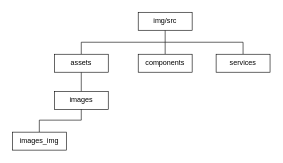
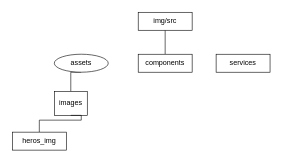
- <mxCell id="2" style="edgeStyle=orthogonalEdgeStyle;rounded=0;orthogonalLoop=1;jettySize=auto;html=1;exitX=0.5;exitY=1;exitDx=0;exitDy=0;entryX=0.5;entryY=0;entryDx=0;entryDy=0;endArrow=none;endFill=0;" edge="1" parent="1" source="4" target="6"><mxGeometry relative="1" as="geometry" /></mxCell>
- <mxCell id="3" style="edgeStyle=orthogonalEdgeStyle;rounded=0;orthogonalLoop=1;jettySize=auto;html=1;exitX=0.5;exitY=0;exitDx=0;exitDy=0;entryX=0.5;entryY=0;entryDx=0;entryDy=0;endArrow=none;endFill=0;" edge="1" parent="1" source="7" target="11"><mxGeometry relative="1" as="geometry" /></mxCell>
+ <mxCell id="3" style="edgeStyle=orthogonalEdgeStyle;rounded=0;orthogonalLoop=1;jettySize=auto;html=1;exitX=0.5;exitY=0;exitDx=0;exitDy=0;endArrow=none;endFill=0;" edge="1" parent="1" source="7" target="4"><mxGeometry relative="1" as="geometry" /></mxCell>
- <mxCell id="6" value="assets" style="rounded=0;whiteSpace=wrap;html=1;" vertex="1" parent="1"><mxGeometry x="90" y="90" width="90" height="30" as="geometry" /></mxCell>
+ <mxCell id="6" value="assets" style="ellipse;whiteSpace=wrap;html=1;" vertex="1" parent="1"><mxGeometry x="90" y="90" width="90" height="30" as="geometry" /></mxCell>
- <mxCell id="8" value="images" style="rounded=0;whiteSpace=wrap;html=1;" vertex="1" parent="1"><mxGeometry x="90" y="152" width="90" height="30" as="geometry" /></mxCell>
+ <mxCell id="8" value="images" style="rounded=0;whiteSpace=wrap;html=1;" vertex="1" parent="1"><mxGeometry x="90" y="152" width="55" height="40" as="geometry" /></mxCell>
- <mxCell id="10" value="images_img" style="rounded=0;whiteSpace=wrap;html=1;" vertex="1" parent="1"><mxGeometry x="20" y="220" width="90" height="30" as="geometry" /></mxCell>
+ <mxCell id="10" value="heros_img" style="rounded=0;whiteSpace=wrap;html=1;" vertex="1" parent="1"><mxGeometry x="20" y="220" width="90" height="30" as="geometry" /></mxCell>
